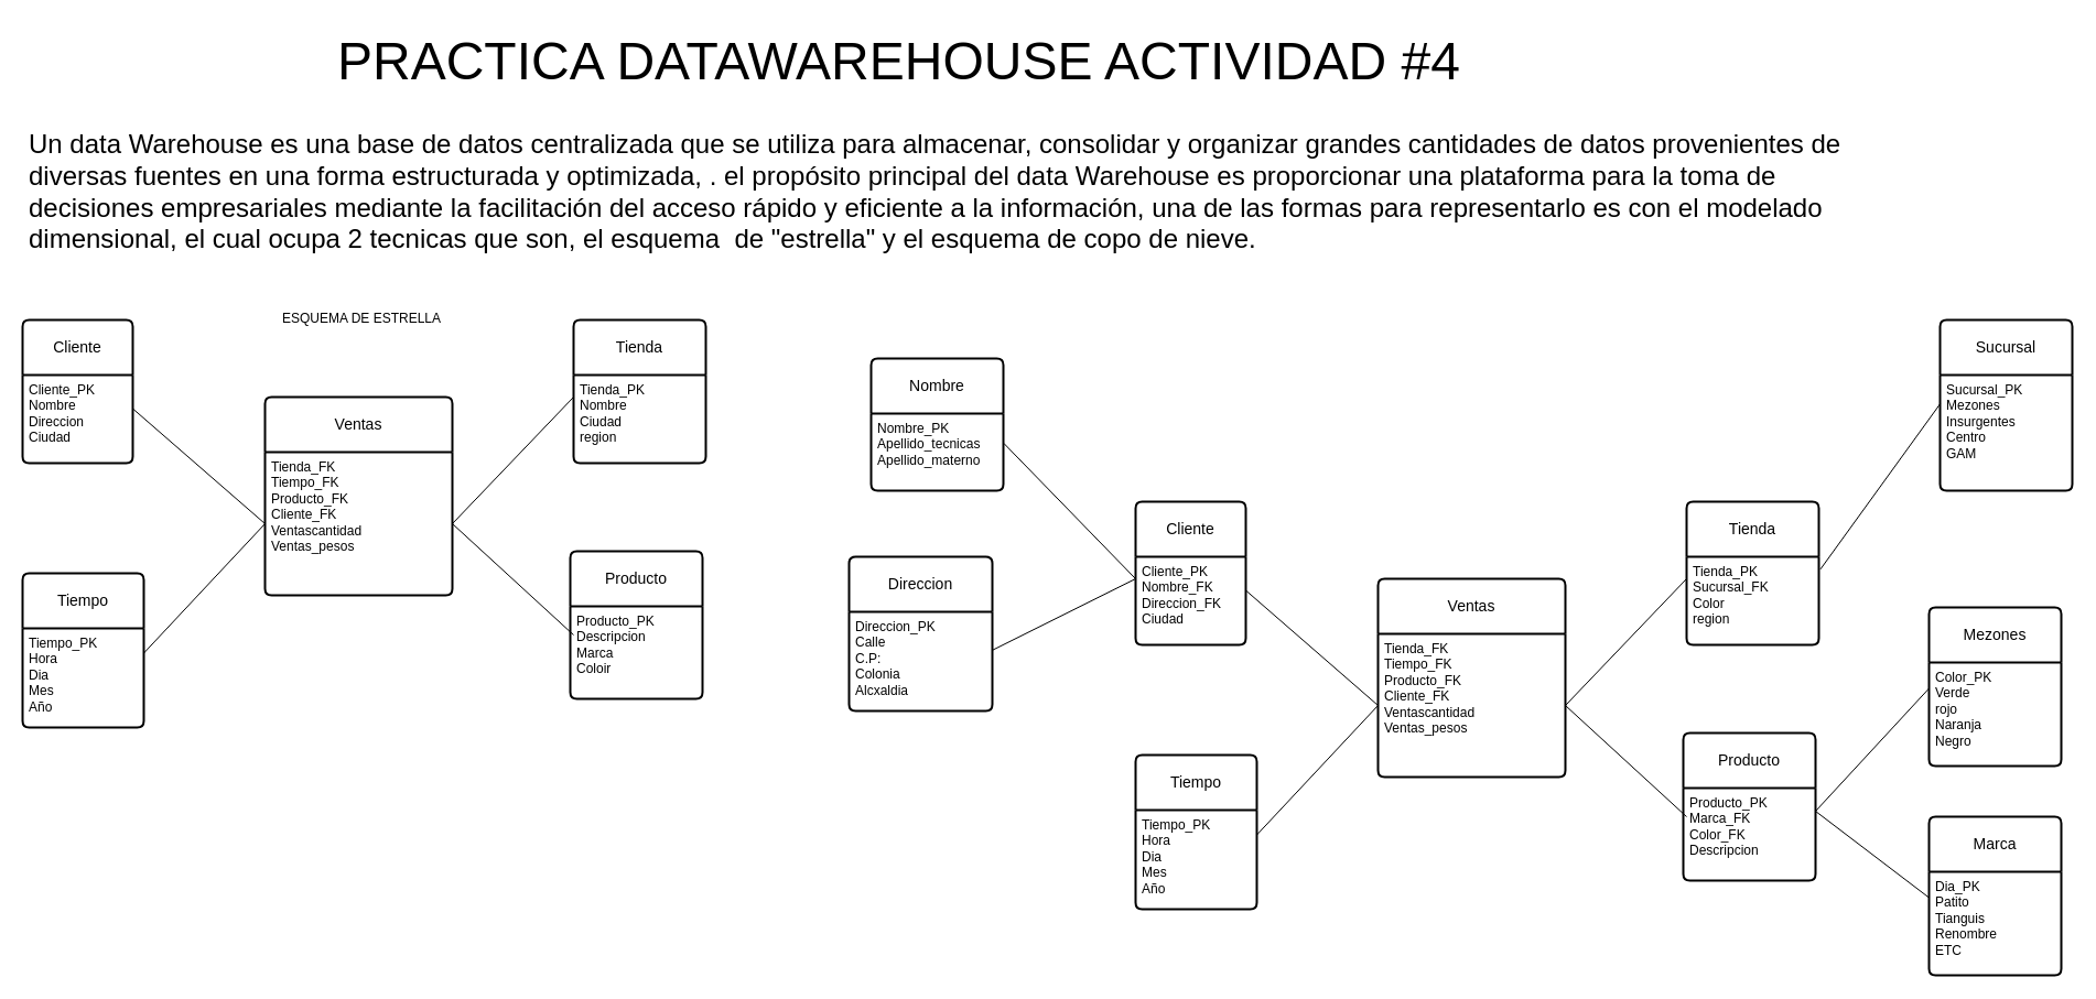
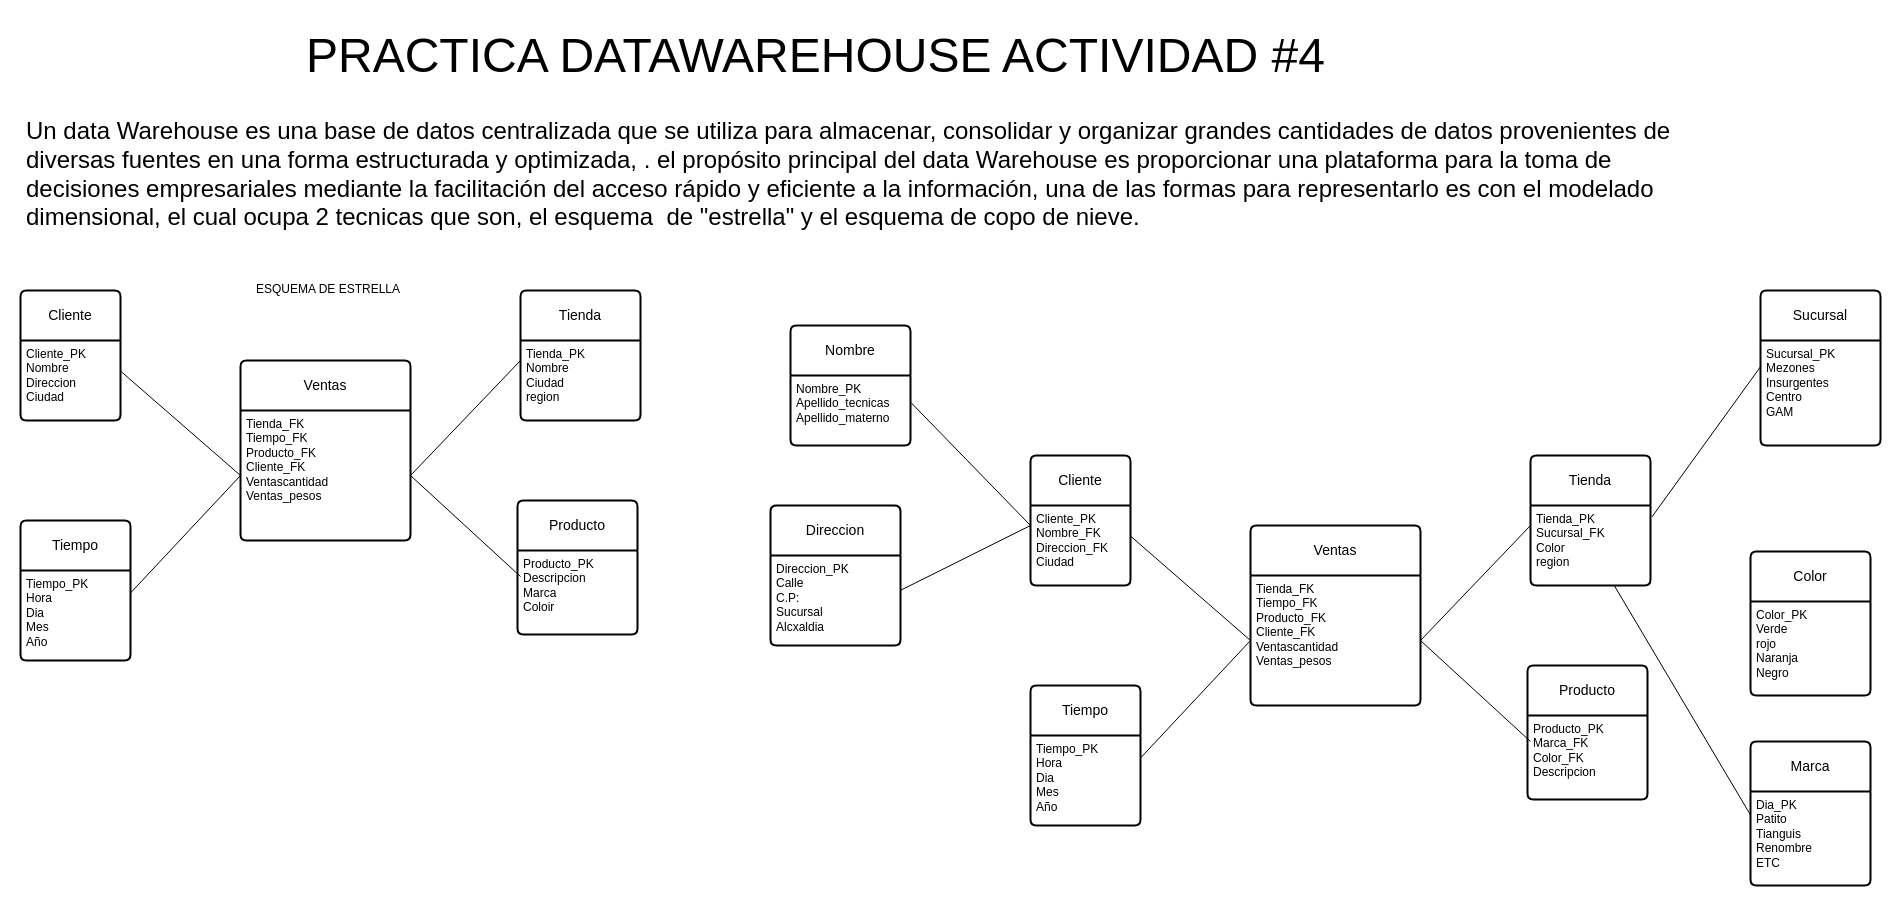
- <mxCell id="35" value="Mezones" style="swimlane;childLayout=stackLayout;horizontal=1;startSize=50;horizontalStack=0;rounded=1;fontSize=14;fontStyle=0;strokeWidth=2;resizeParent=0;resizeLast=1;shadow=0;dashed=0;align=center;arcSize=4;whiteSpace=wrap;html=1;" vertex="1" parent="1"><mxGeometry x="1750" y="551" width="120" height="144" as="geometry" /></mxCell>
+ <mxCell id="35" value="Color" style="swimlane;childLayout=stackLayout;horizontal=1;startSize=50;horizontalStack=0;rounded=1;fontSize=14;fontStyle=0;strokeWidth=2;resizeParent=0;resizeLast=1;shadow=0;dashed=0;align=center;arcSize=4;whiteSpace=wrap;html=1;" vertex="1" parent="1"><mxGeometry x="1750" y="551" width="120" height="144" as="geometry" /></mxCell>
- <mxCell id="42" value="Direccion_PK&lt;br&gt;Calle&lt;br&gt;C.P:&lt;br&gt;Colonia&lt;br&gt;Alcxaldia" style="align=left;strokeColor=none;fillColor=none;spacingLeft=4;fontSize=12;verticalAlign=top;resizable=0;rotatable=0;part=1;html=1;" vertex="1" parent="41"><mxGeometry y="50" width="130" height="90" as="geometry" /></mxCell>
+ <mxCell id="42" value="Direccion_PK&lt;br&gt;Calle&lt;br&gt;C.P:&lt;br&gt;Sucursal&lt;br&gt;Alcxaldia" style="align=left;strokeColor=none;fillColor=none;spacingLeft=4;fontSize=12;verticalAlign=top;resizable=0;rotatable=0;part=1;html=1;" vertex="1" parent="41"><mxGeometry y="50" width="130" height="90" as="geometry" /></mxCell>
- <mxCell id="37" value="" style="endArrow=none;html=1;rounded=0;exitX=0;exitY=0.25;exitDx=0;exitDy=0;entryX=1;entryY=0.25;entryDx=0;entryDy=0;" edge="1" source="36" parent="1" target="23"><mxGeometry width="50" height="50" relative="1" as="geometry"><mxPoint x="1780" y="445" as="sourcePoint" /><mxPoint x="1657" y="566" as="targetPoint" /></mxGeometry></mxCell>
- <mxCell id="34" value="" style="endArrow=none;html=1;rounded=0;exitX=0;exitY=0.25;exitDx=0;exitDy=0;entryX=1;entryY=0.25;entryDx=0;entryDy=0;" edge="1" parent="1" source="33" target="23"><mxGeometry width="50" height="50" relative="1" as="geometry"><mxPoint x="1770" y="615" as="sourcePoint" /><mxPoint x="1660" y="730" as="targetPoint" /></mxGeometry></mxCell>
+ <mxCell id="34" value="" style="endArrow=none;html=1;rounded=0;exitX=0;exitY=0.25;exitDx=0;exitDy=0;" edge="1" parent="1" source="33" target="21"><mxGeometry width="50" height="50" relative="1" as="geometry"><mxPoint x="1770" y="615" as="sourcePoint" /><mxPoint x="1660" y="730" as="targetPoint" /></mxGeometry></mxCell>
